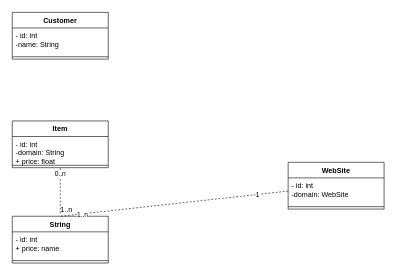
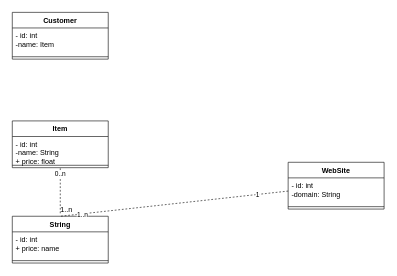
- <mxCell id="3" value="- id: int&#10;-name: String&#10;" style="text;strokeColor=none;fillColor=none;align=left;verticalAlign=top;spacingLeft=4;spacingRight=4;overflow=hidden;rotatable=0;points=[[0,0.5],[1,0.5]];portConstraint=eastwest;" vertex="1" parent="2"><mxGeometry y="26" width="160" height="44" as="geometry" /></mxCell>
+ <mxCell id="3" value="- id: int&#10;-name: Item&#10;" style="text;strokeColor=none;fillColor=none;align=left;verticalAlign=top;spacingLeft=4;spacingRight=4;overflow=hidden;rotatable=0;points=[[0,0.5],[1,0.5]];portConstraint=eastwest;" vertex="1" parent="2"><mxGeometry y="26" width="160" height="44" as="geometry" /></mxCell>
- <mxCell id="6" value="- id: int&#10;-domain: String&#10;+ price: float&#10;" style="text;strokeColor=none;fillColor=none;align=left;verticalAlign=top;spacingLeft=4;spacingRight=4;overflow=hidden;rotatable=0;points=[[0,0.5],[1,0.5]];portConstraint=eastwest;" vertex="1" parent="5"><mxGeometry y="26" width="160" height="44" as="geometry" /></mxCell>
+ <mxCell id="6" value="- id: int&#10;-name: String&#10;+ price: float&#10;" style="text;strokeColor=none;fillColor=none;align=left;verticalAlign=top;spacingLeft=4;spacingRight=4;overflow=hidden;rotatable=0;points=[[0,0.5],[1,0.5]];portConstraint=eastwest;" vertex="1" parent="5"><mxGeometry y="26" width="160" height="44" as="geometry" /></mxCell>
- <mxCell id="15" value="- id: int&#10;-domain: WebSite&#10;" style="text;strokeColor=none;fillColor=none;align=left;verticalAlign=top;spacingLeft=4;spacingRight=4;overflow=hidden;rotatable=0;points=[[0,0.5],[1,0.5]];portConstraint=eastwest;" vertex="1" parent="14"><mxGeometry y="26" width="160" height="44" as="geometry" /></mxCell>
+ <mxCell id="15" value="- id: int&#10;-domain: String&#10;" style="text;strokeColor=none;fillColor=none;align=left;verticalAlign=top;spacingLeft=4;spacingRight=4;overflow=hidden;rotatable=0;points=[[0,0.5],[1,0.5]];portConstraint=eastwest;" vertex="1" parent="14"><mxGeometry y="26" width="160" height="44" as="geometry" /></mxCell>
